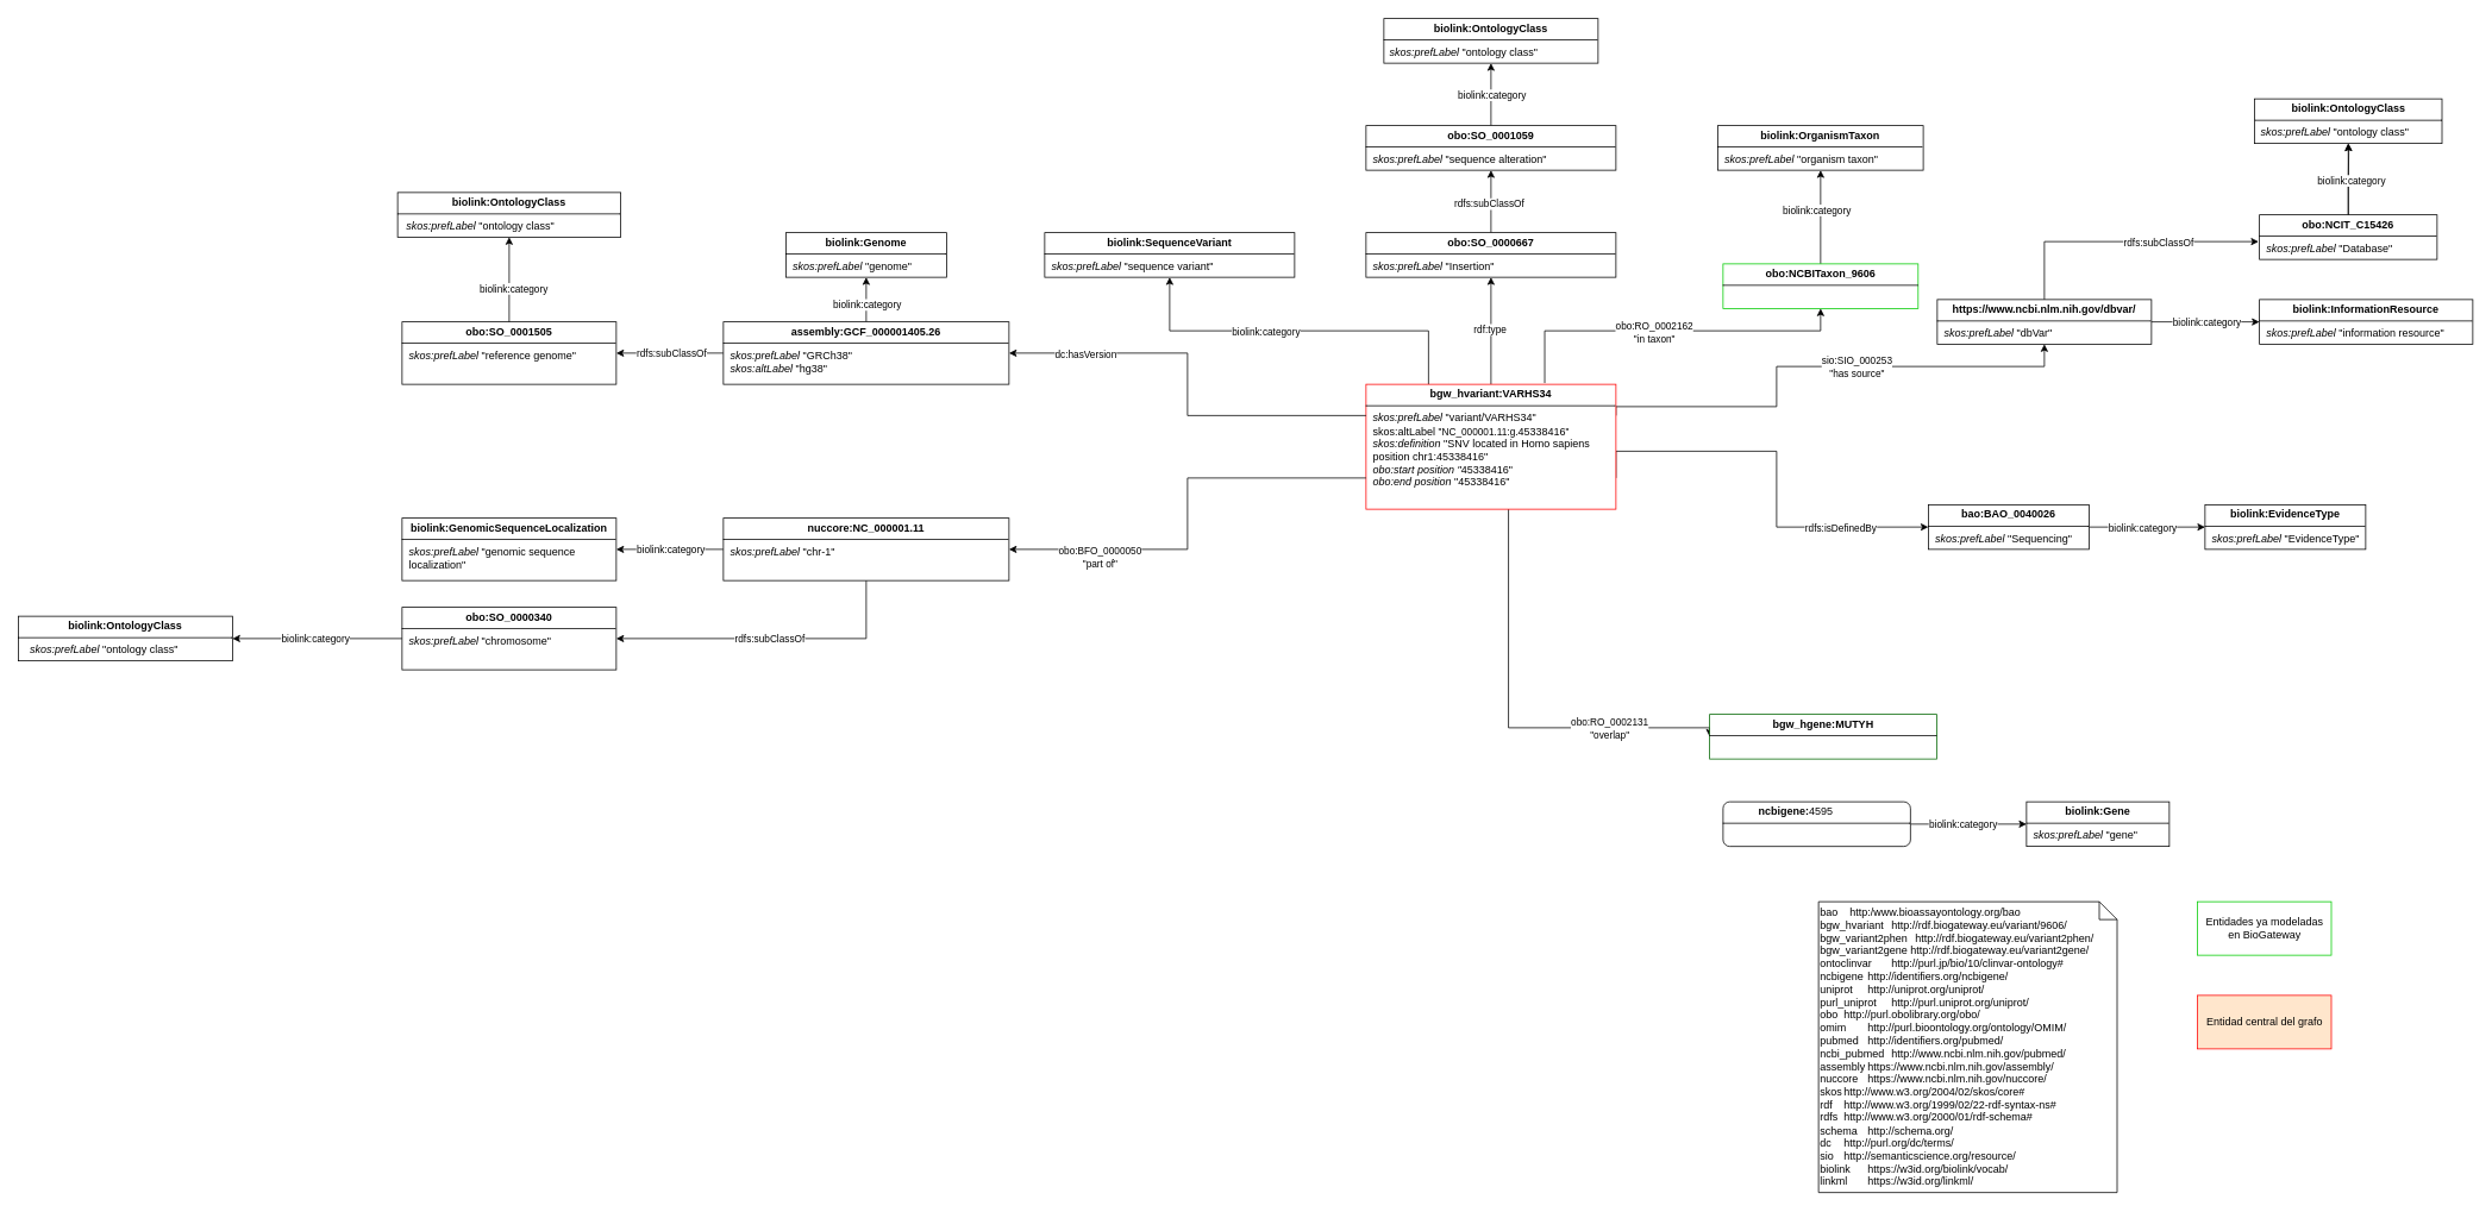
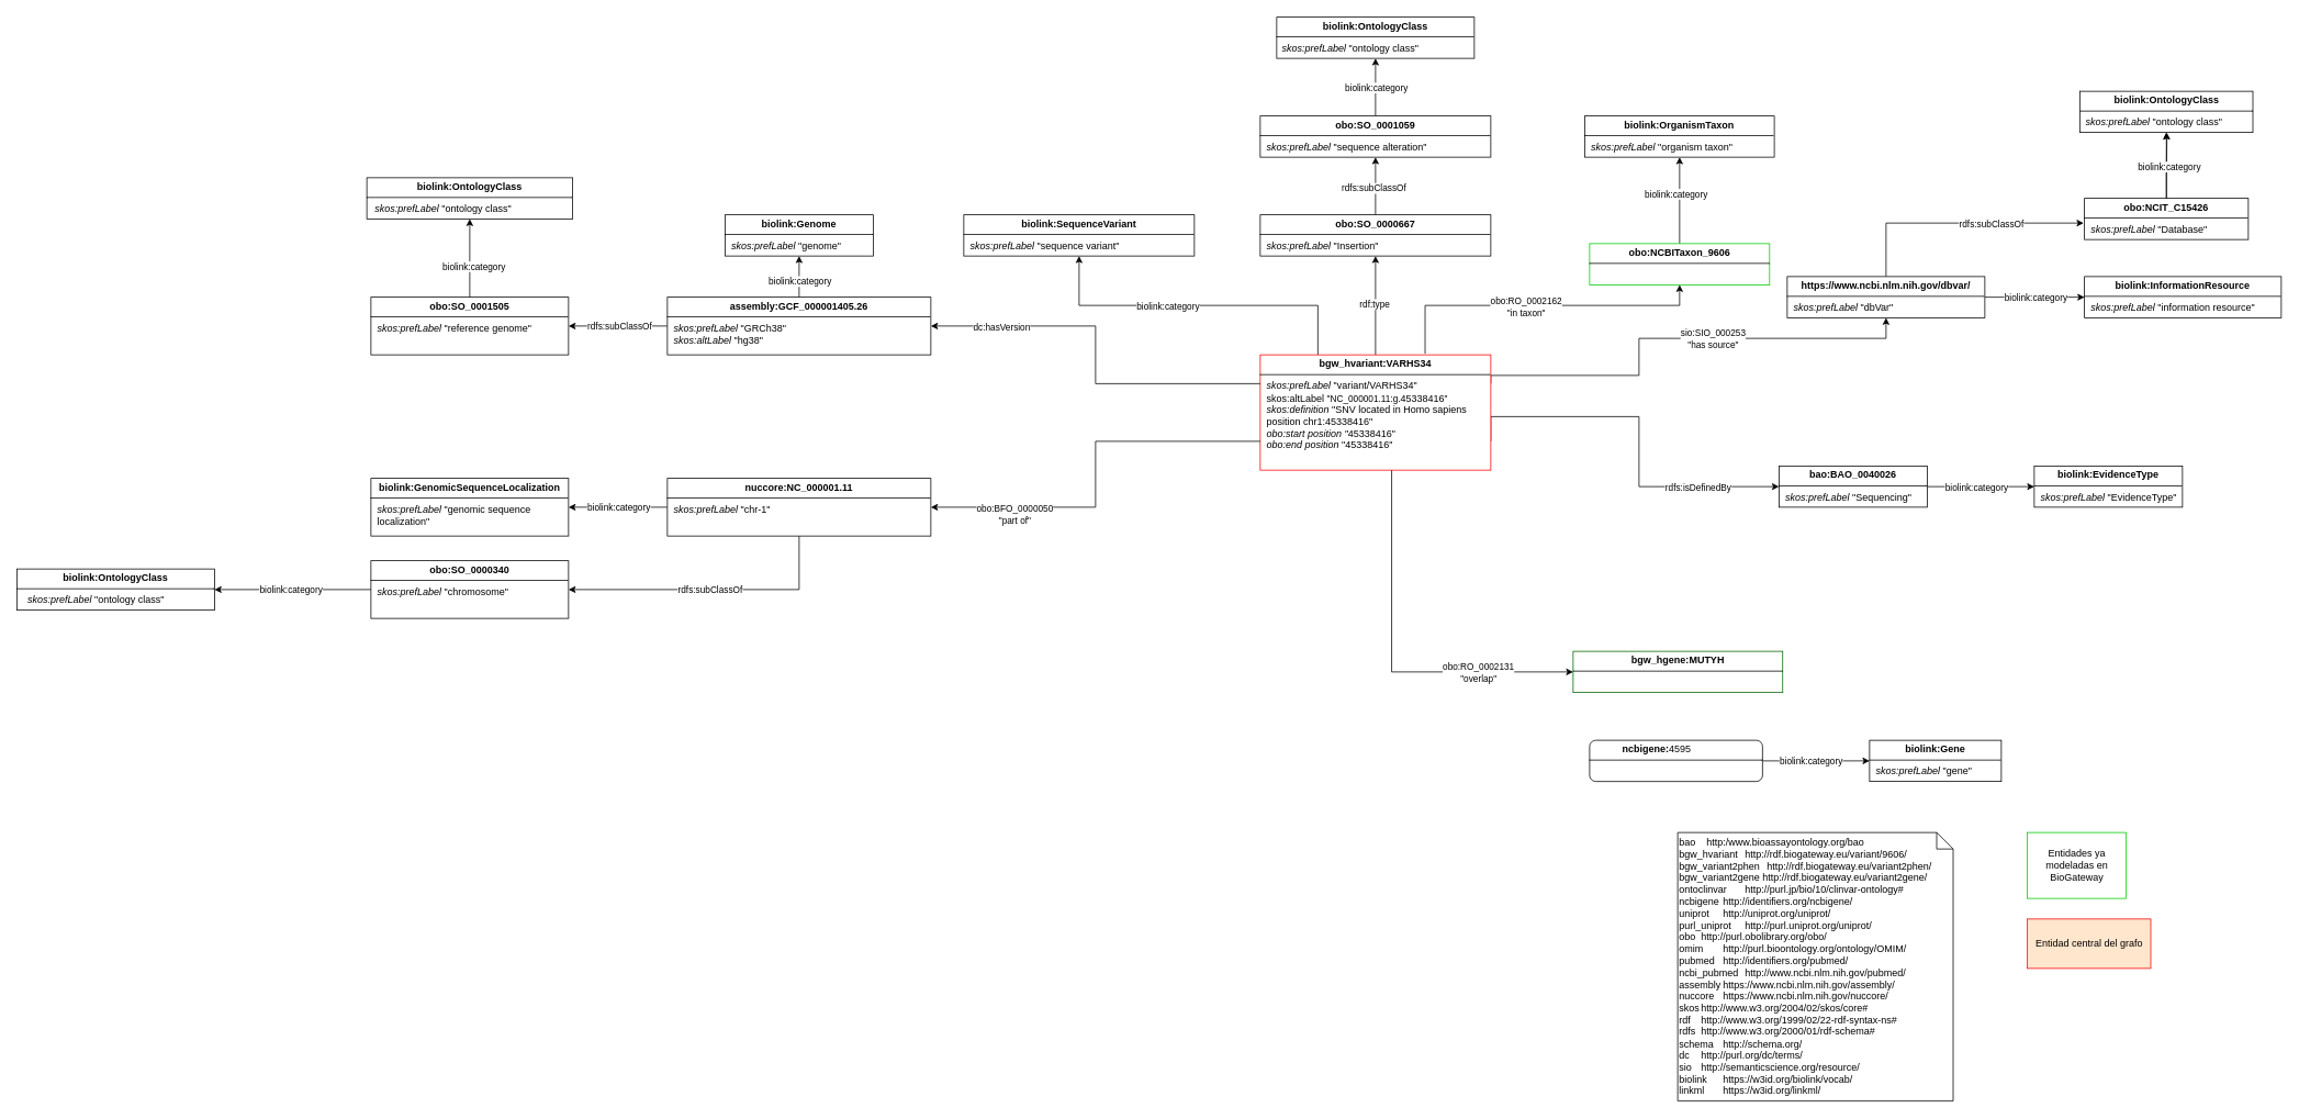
- <mxCell id="54" value="&lt;p style=&quot;margin: 4px 0px 0px; text-align: center;&quot;&gt;&lt;span style=&quot;background-color: initial;&quot;&gt;&lt;b&gt;bgw_hgene:&lt;/b&gt;&lt;/span&gt;&lt;strong style=&quot;background-color: initial; text-align: left;&quot;&gt;MUTYH&lt;/strong&gt;&lt;/p&gt;&lt;hr style=&quot;border-style: solid;&quot; size=&quot;1&quot;&gt;&lt;p style=&quot;margin: 0px 0px 0px 8px;&quot;&gt;&lt;br&gt;&lt;/p&gt;" style="verticalAlign=top;align=left;overflow=fill;html=1;whiteSpace=wrap;strokeColor=#006600;" parent="1" vertex="1"><mxGeometry x="1915" y="800" width="254.5" height="50" as="geometry" /></mxCell>
+ <mxCell id="54" value="&lt;p style=&quot;margin: 4px 0px 0px; text-align: center;&quot;&gt;&lt;span style=&quot;background-color: initial;&quot;&gt;&lt;b&gt;bgw_hgene:&lt;/b&gt;&lt;/span&gt;&lt;strong style=&quot;background-color: initial; text-align: left;&quot;&gt;MUTYH&lt;/strong&gt;&lt;/p&gt;&lt;hr style=&quot;border-style: solid;&quot; size=&quot;1&quot;&gt;&lt;p style=&quot;margin: 0px 0px 0px 8px;&quot;&gt;&lt;br&gt;&lt;/p&gt;" style="verticalAlign=top;align=left;overflow=fill;html=1;whiteSpace=wrap;strokeColor=#006600;" parent="1" vertex="1"><mxGeometry x="1910" y="790" width="254.5" height="50" as="geometry" /></mxCell>
- <mxCell id="59" value="Entidades ya modeladas en BioGateway" style="rounded=0;whiteSpace=wrap;html=1;strokeColor=#00CC00;" parent="1" vertex="1"><mxGeometry x="2461.5" y="1010" width="150" height="60" as="geometry" /></mxCell>
+ <mxCell id="59" value="Entidades ya modeladas en BioGateway" style="rounded=0;whiteSpace=wrap;html=1;strokeColor=#00CC00;" parent="1" vertex="1"><mxGeometry x="2461.5" y="1010" width="120" height="80" as="geometry" /></mxCell>
